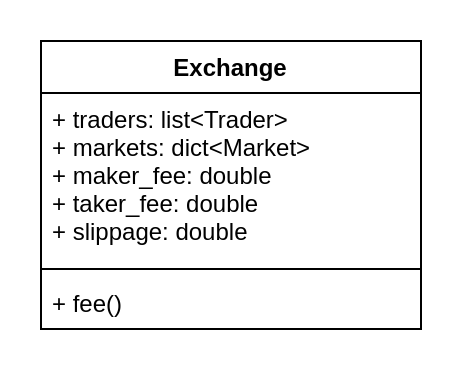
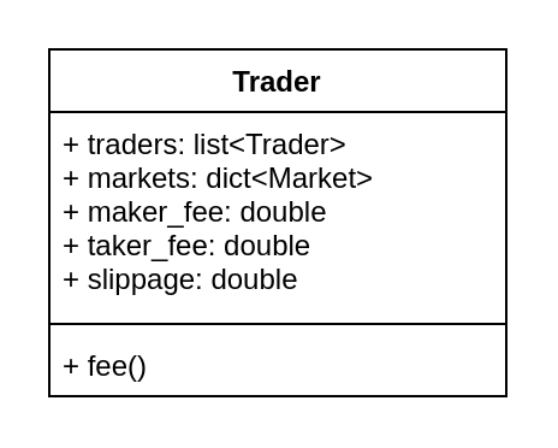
- <mxCell id="2" value="Exchange&#10;" style="swimlane;fontStyle=1;align=center;verticalAlign=top;childLayout=stackLayout;horizontal=1;startSize=26;horizontalStack=0;resizeParent=1;resizeParentMax=0;resizeLast=0;collapsible=1;marginBottom=0;" vertex="1" parent="1"><mxGeometry x="20" y="20" width="190" height="144" as="geometry" /></mxCell>
+ <mxCell id="2" value="Trader&#10;" style="swimlane;fontStyle=1;align=center;verticalAlign=top;childLayout=stackLayout;horizontal=1;startSize=26;horizontalStack=0;resizeParent=1;resizeParentMax=0;resizeLast=0;collapsible=1;marginBottom=0;" vertex="1" parent="1"><mxGeometry x="20" y="20" width="190" height="144" as="geometry" /></mxCell>
